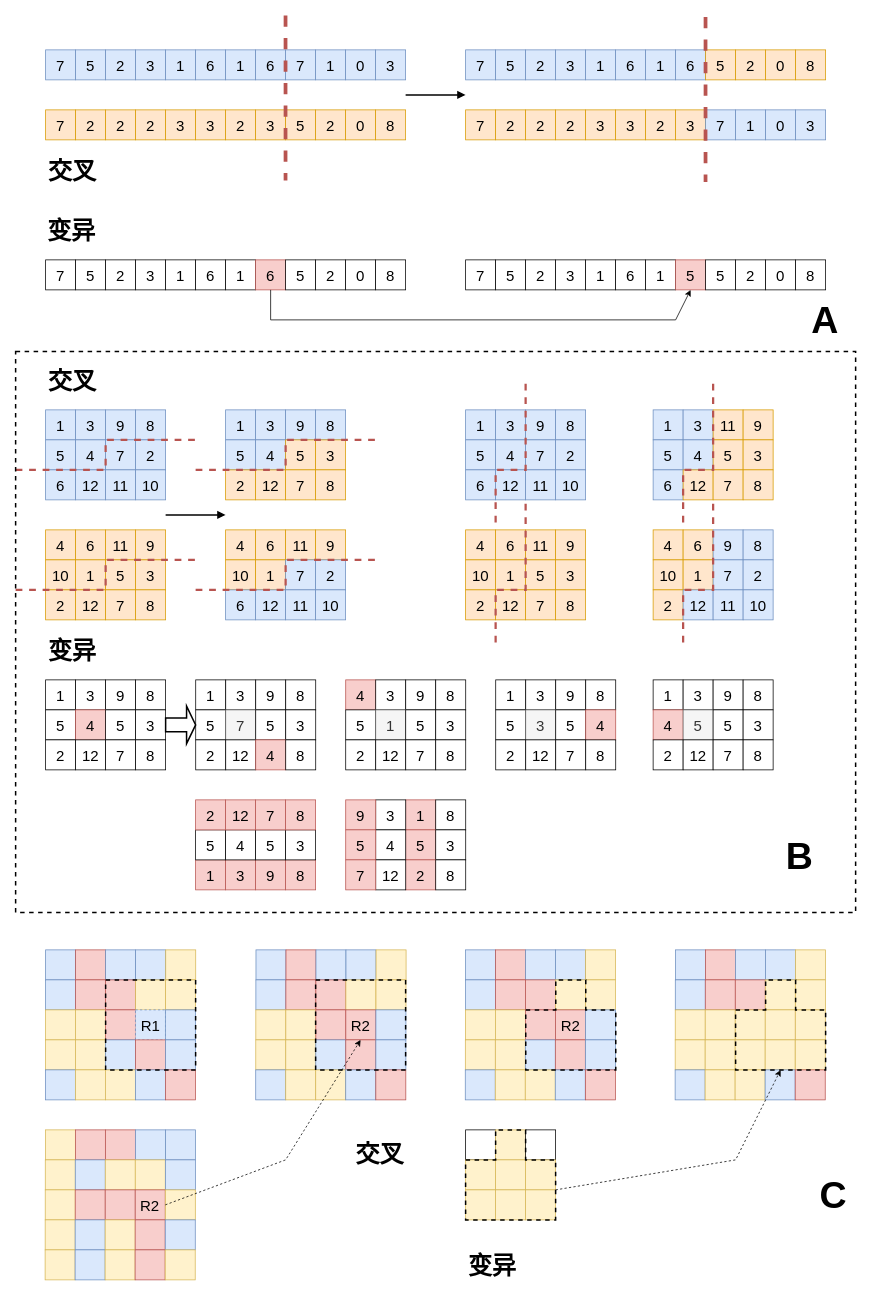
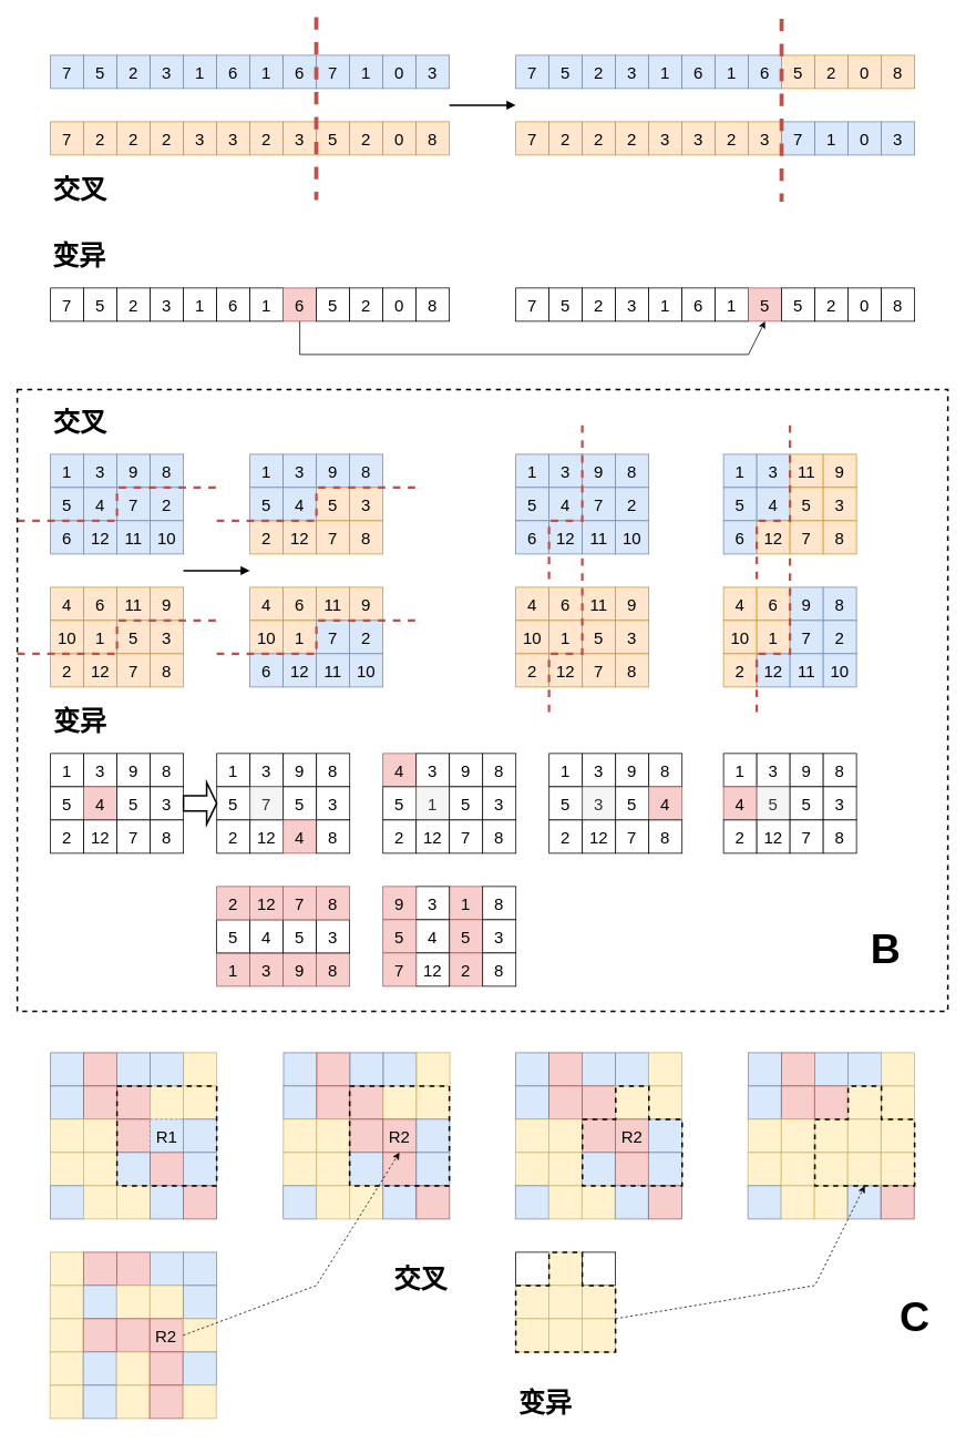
- <mxCell id="410" value="A" style="text;strokeColor=none;fillColor=none;html=1;fontSize=50;fontStyle=1;verticalAlign=middle;align=center;dashed=1;fillStyle=dots;strokeWidth=2;" vertex="1" parent="1"><mxGeometry x="1059.34" y="386" width="80" height="80" as="geometry" /></mxCell>
- <mxCell id="412" value="C" style="text;strokeColor=none;fillColor=none;html=1;fontSize=50;fontStyle=1;verticalAlign=middle;align=center;dashed=1;fillStyle=dots;strokeWidth=2;" vertex="1" parent="1"><mxGeometry x="1070" y="1553" width="80" height="80" as="geometry" /></mxCell>
+ <mxCell id="412" value="C" style="text;strokeColor=none;fillColor=none;html=1;fontSize=50;fontStyle=1;verticalAlign=middle;align=center;dashed=1;fillStyle=dots;strokeWidth=2;" vertex="1" parent="1"><mxGeometry x="1060" y="1543" width="80" height="80" as="geometry" /></mxCell>
